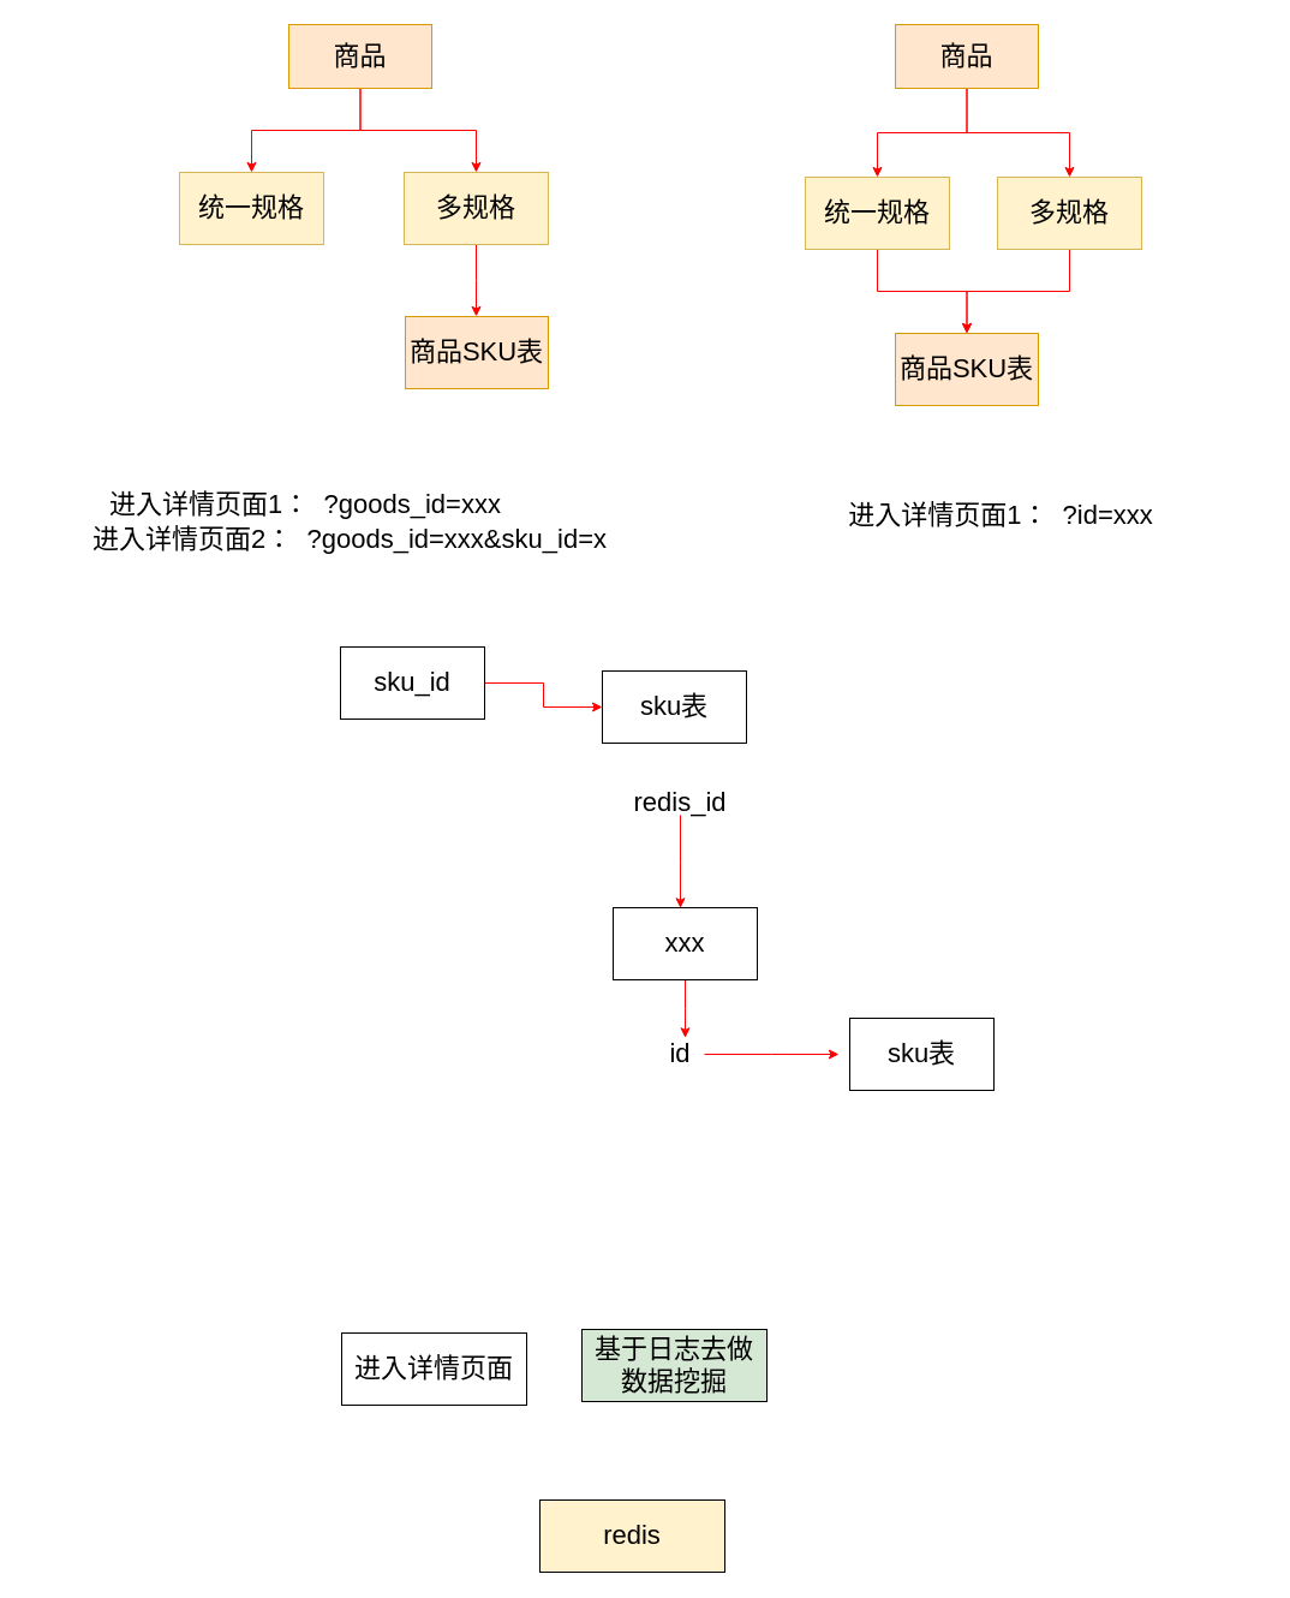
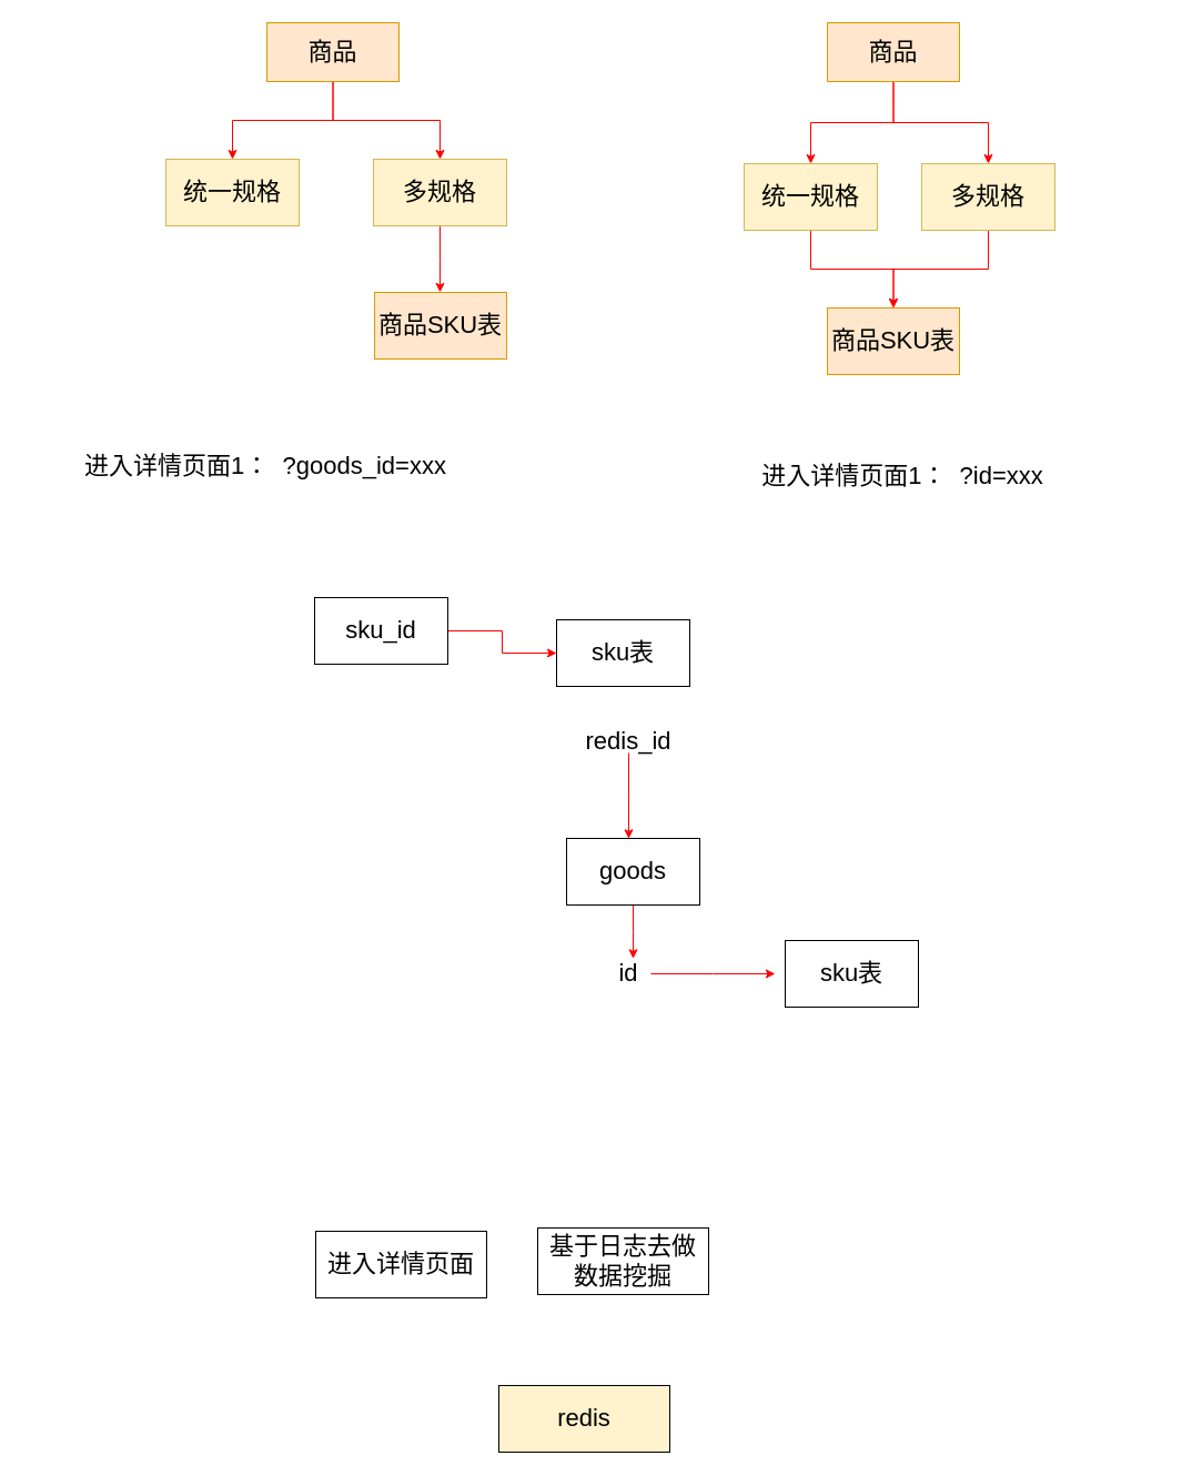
- <mxCell id="17" value="&lt;font style=&quot;font-size: 22px&quot;&gt;进入详情页面1：&amp;nbsp; ?goods_id=xxx&lt;br&gt;&lt;/font&gt;" style="text;html=1;strokeColor=none;fillColor=none;align=center;verticalAlign=middle;whiteSpace=wrap;rounded=0;" vertex="1" parent="1"><mxGeometry x="35" y="410" width="438" height="20" as="geometry" /></mxCell>
+ <mxCell id="17" value="&lt;font style=&quot;font-size: 22px&quot;&gt;进入详情页面1：&amp;nbsp; ?goods_id=xxx&lt;br&gt;&lt;/font&gt;" style="text;html=1;strokeColor=none;fillColor=none;align=center;verticalAlign=middle;whiteSpace=wrap;rounded=0;" vertex="1" parent="1"><mxGeometry x="20" y="410" width="438" height="20" as="geometry" /></mxCell>
- <mxCell id="19" value="&lt;font style=&quot;font-size: 22px&quot;&gt;进入详情页面1：&amp;nbsp; ?id=xxx&lt;br&gt;&lt;/font&gt;" style="text;html=1;strokeColor=none;fillColor=none;align=center;verticalAlign=middle;whiteSpace=wrap;rounded=0;" vertex="1" parent="1"><mxGeometry x="614" y="419" width="438" height="20" as="geometry" /></mxCell>
+ <mxCell id="19" value="&lt;font style=&quot;font-size: 22px&quot;&gt;进入详情页面1：&amp;nbsp; ?id=xxx&lt;br&gt;&lt;/font&gt;" style="text;html=1;strokeColor=none;fillColor=none;align=center;verticalAlign=middle;whiteSpace=wrap;rounded=0;" vertex="1" parent="1"><mxGeometry x="594" y="419" width="438" height="20" as="geometry" /></mxCell>
- <mxCell id="18" value="&lt;font style=&quot;font-size: 22px&quot;&gt;进入详情页面2：&amp;nbsp; ?goods_id=xxx&amp;amp;sku_id=x&lt;br&gt;&lt;/font&gt;" style="text;html=1;strokeColor=none;fillColor=none;align=center;verticalAlign=middle;whiteSpace=wrap;rounded=0;" vertex="1" parent="1"><mxGeometry x="72" y="439" width="438" height="20" as="geometry" /></mxCell>
- <mxCell id="26" value="&lt;font style=&quot;font-size: 22px&quot;&gt;xxx&lt;/font&gt;" style="rounded=0;whiteSpace=wrap;html=1;" vertex="1" parent="1"><mxGeometry x="510" y="755" width="120" height="60" as="geometry" /></mxCell>
+ <mxCell id="26" value="&lt;font style=&quot;font-size: 22px&quot;&gt;goods&lt;/font&gt;" style="rounded=0;whiteSpace=wrap;html=1;" vertex="1" parent="1"><mxGeometry x="510" y="755" width="120" height="60" as="geometry" /></mxCell>
- <mxCell id="31" value="&lt;font style=&quot;font-size: 22px&quot;&gt;基于日志去做数据挖掘&lt;/font&gt;" style="rounded=0;whiteSpace=wrap;html=1;fillColor=#d5e8d4;" vertex="1" parent="1"><mxGeometry x="484" y="1106" width="154" height="60" as="geometry" /></mxCell>
+ <mxCell id="31" value="&lt;font style=&quot;font-size: 22px&quot;&gt;基于日志去做数据挖掘&lt;/font&gt;" style="rounded=0;whiteSpace=wrap;html=1;" vertex="1" parent="1"><mxGeometry x="484" y="1106" width="154" height="60" as="geometry" /></mxCell>
